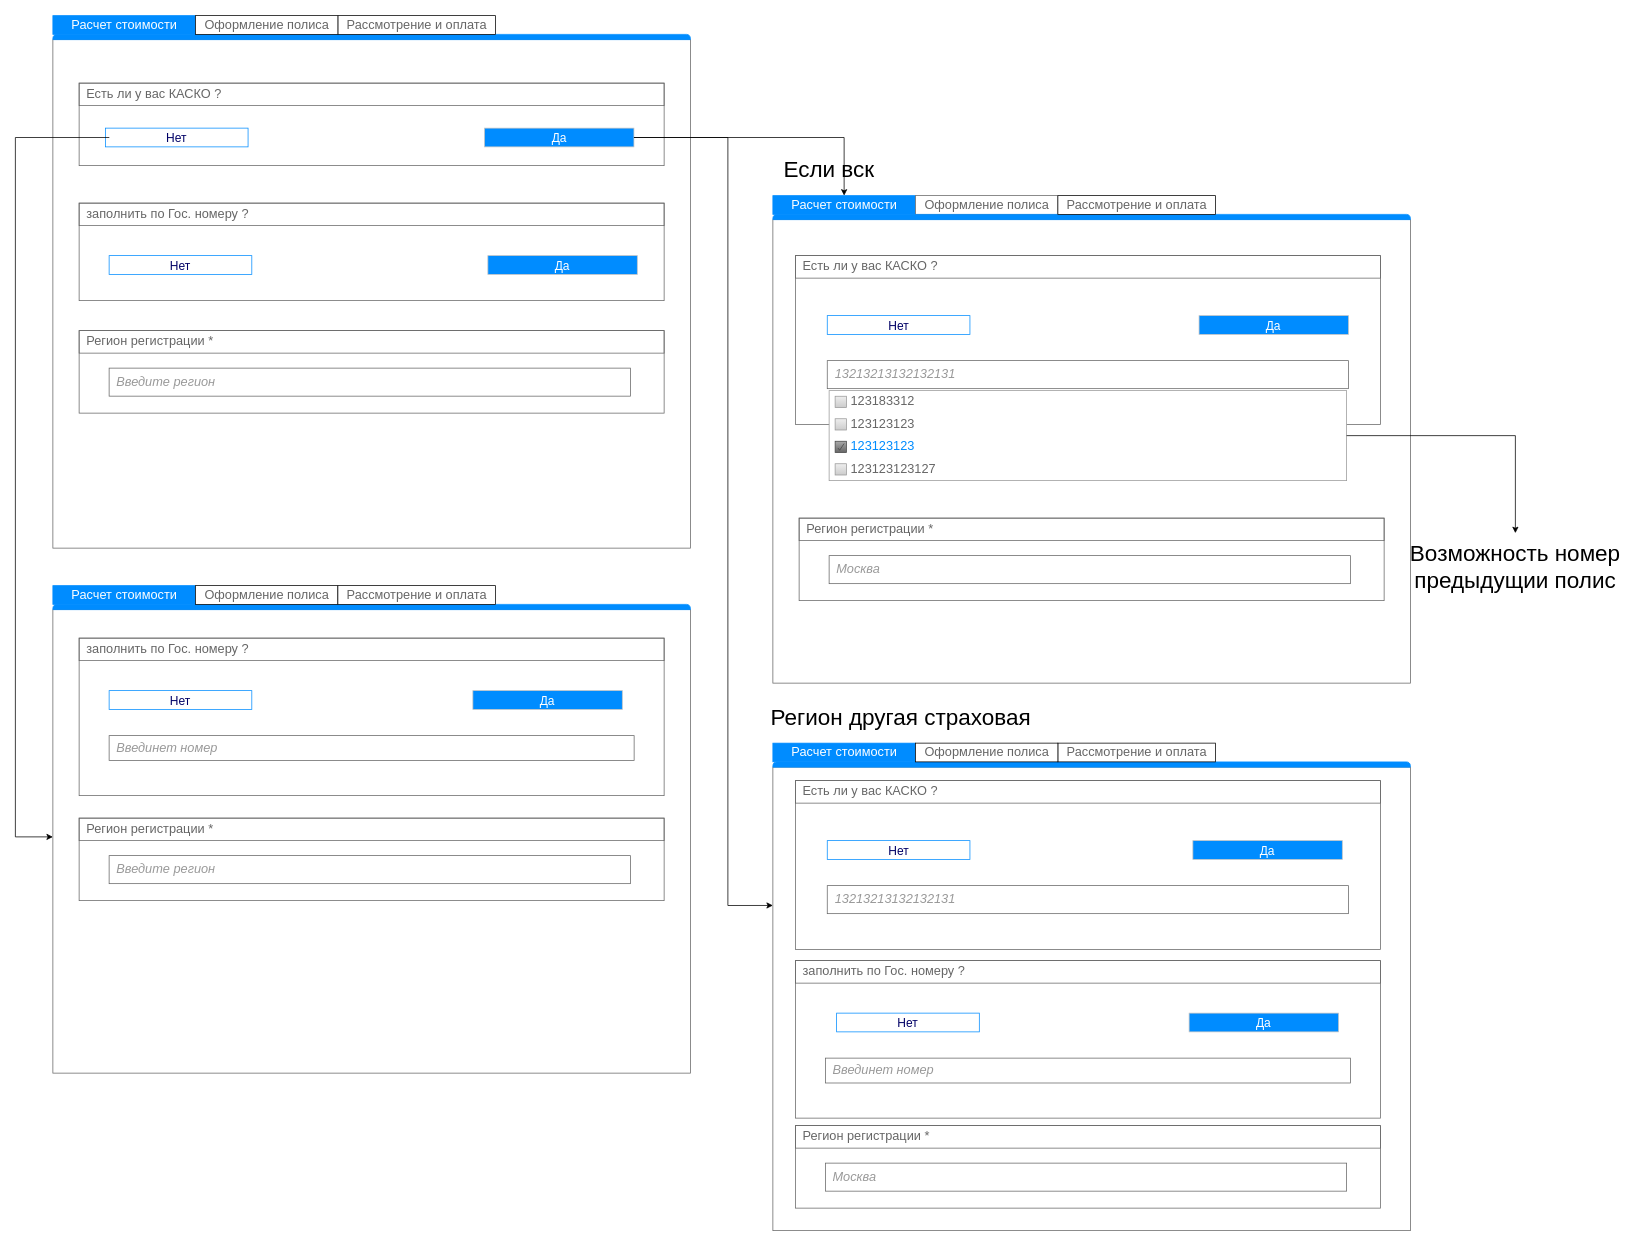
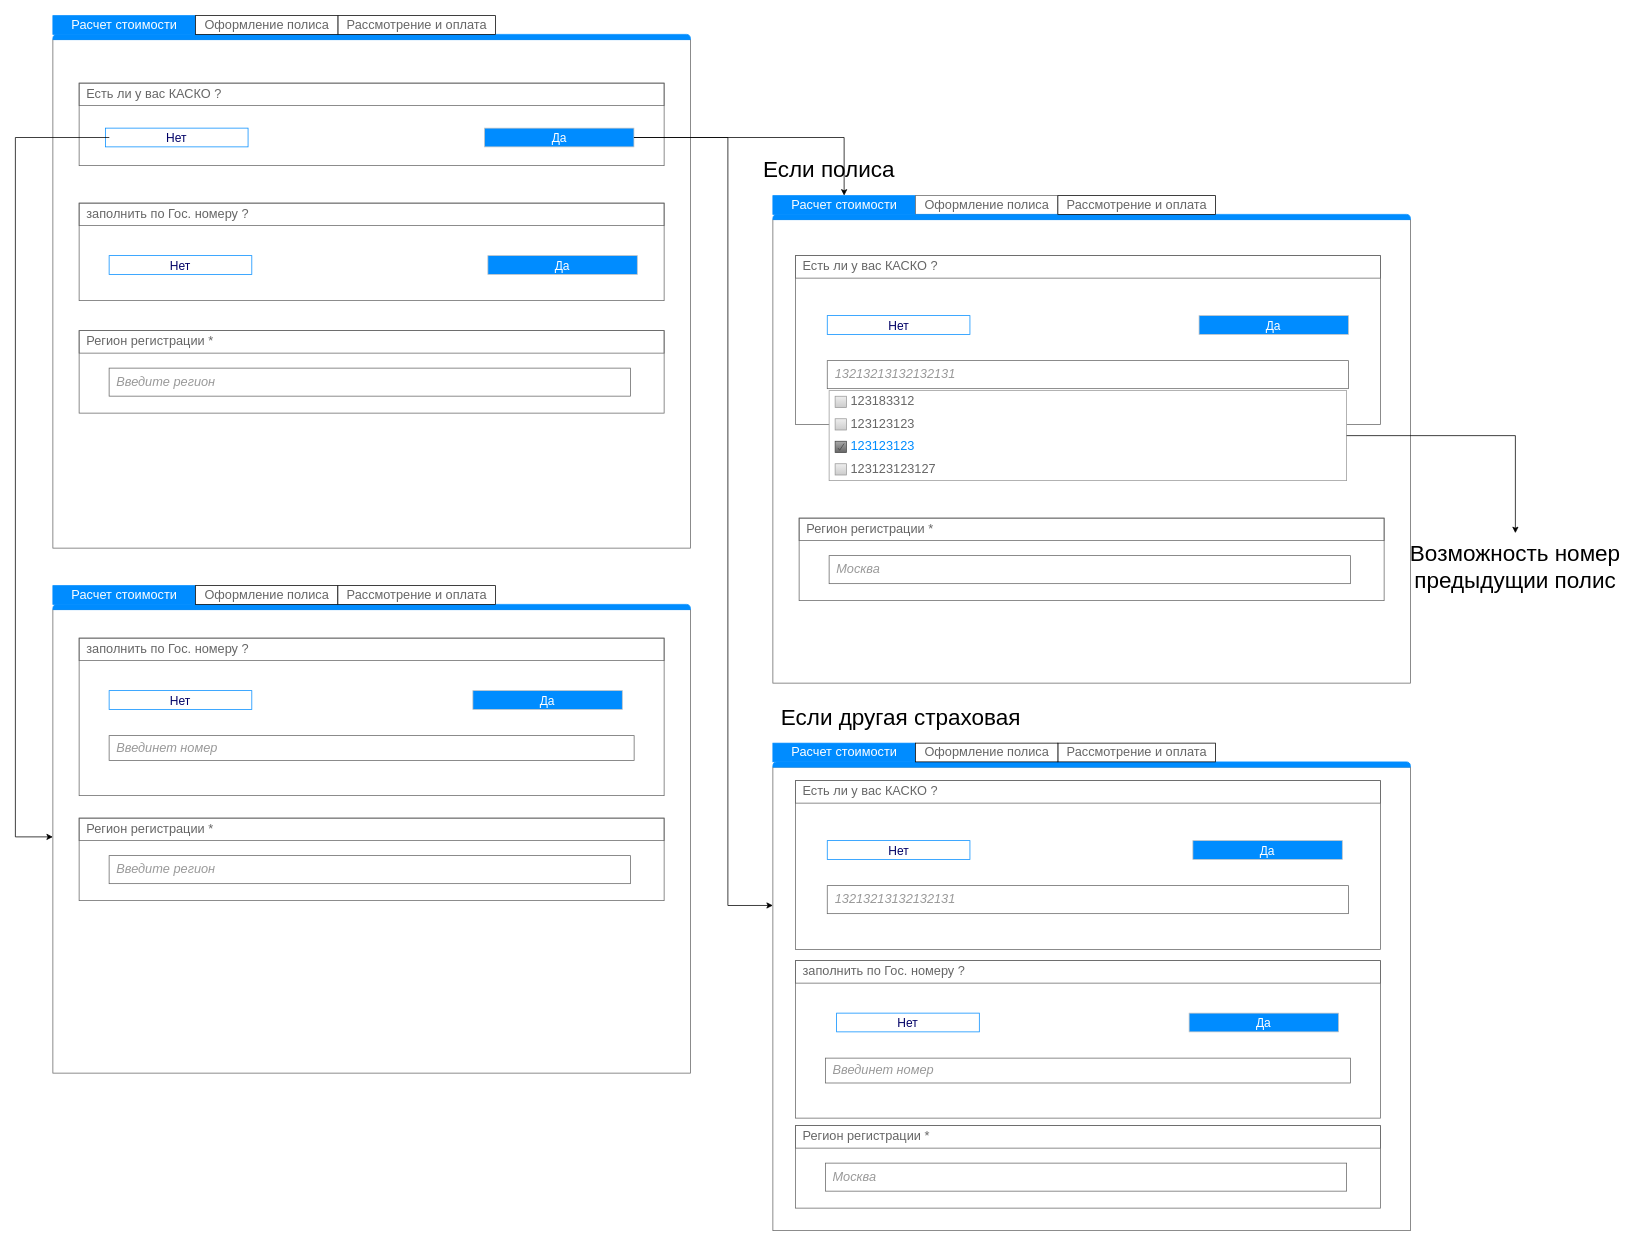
- <mxCell id="63" value="&lt;font style=&quot;font-size: 30px&quot;&gt;Если вск&lt;/font&gt;" style="text;html=1;strokeColor=none;fillColor=none;align=center;verticalAlign=middle;whiteSpace=wrap;rounded=0;" vertex="1" parent="1"><mxGeometry x="880" y="180" width="450" height="90" as="geometry" /></mxCell>
+ <mxCell id="63" value="&lt;font style=&quot;font-size: 30px&quot;&gt;Если полиса&lt;/font&gt;" style="text;html=1;strokeColor=none;fillColor=none;align=center;verticalAlign=middle;whiteSpace=wrap;rounded=0;" vertex="1" parent="1"><mxGeometry x="880" y="180" width="450" height="90" as="geometry" /></mxCell>
- <mxCell id="62" value="&lt;font style=&quot;font-size: 30px&quot;&gt;Регион другая страховая&amp;nbsp;&lt;/font&gt;" style="text;html=1;strokeColor=none;fillColor=none;align=center;verticalAlign=middle;whiteSpace=wrap;rounded=0;" vertex="1" parent="1"><mxGeometry x="980" y="910" width="450" height="90" as="geometry" /></mxCell>
+ <mxCell id="62" value="&lt;font style=&quot;font-size: 30px&quot;&gt;Если другая страховая&amp;nbsp;&lt;/font&gt;" style="text;html=1;strokeColor=none;fillColor=none;align=center;verticalAlign=middle;whiteSpace=wrap;rounded=0;" vertex="1" parent="1"><mxGeometry x="980" y="910" width="450" height="90" as="geometry" /></mxCell>
